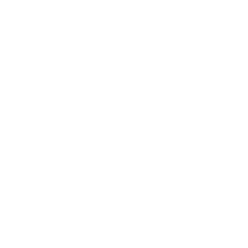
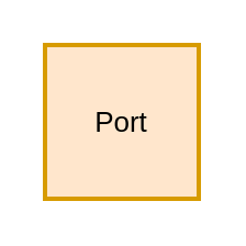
+ <mxCell id="2" value="Port" style="strokeWidth=2;whiteSpace=wrap;html=1;align=center;fontSize=13;fontFamily=Helvetica;fontColor=#000000;strokeColor=#d79b00;fillColor=#ffe6cc;" vertex="1" parent="1"><mxGeometry x="20" y="20" width="70" height="70" as="geometry" /></mxCell>
